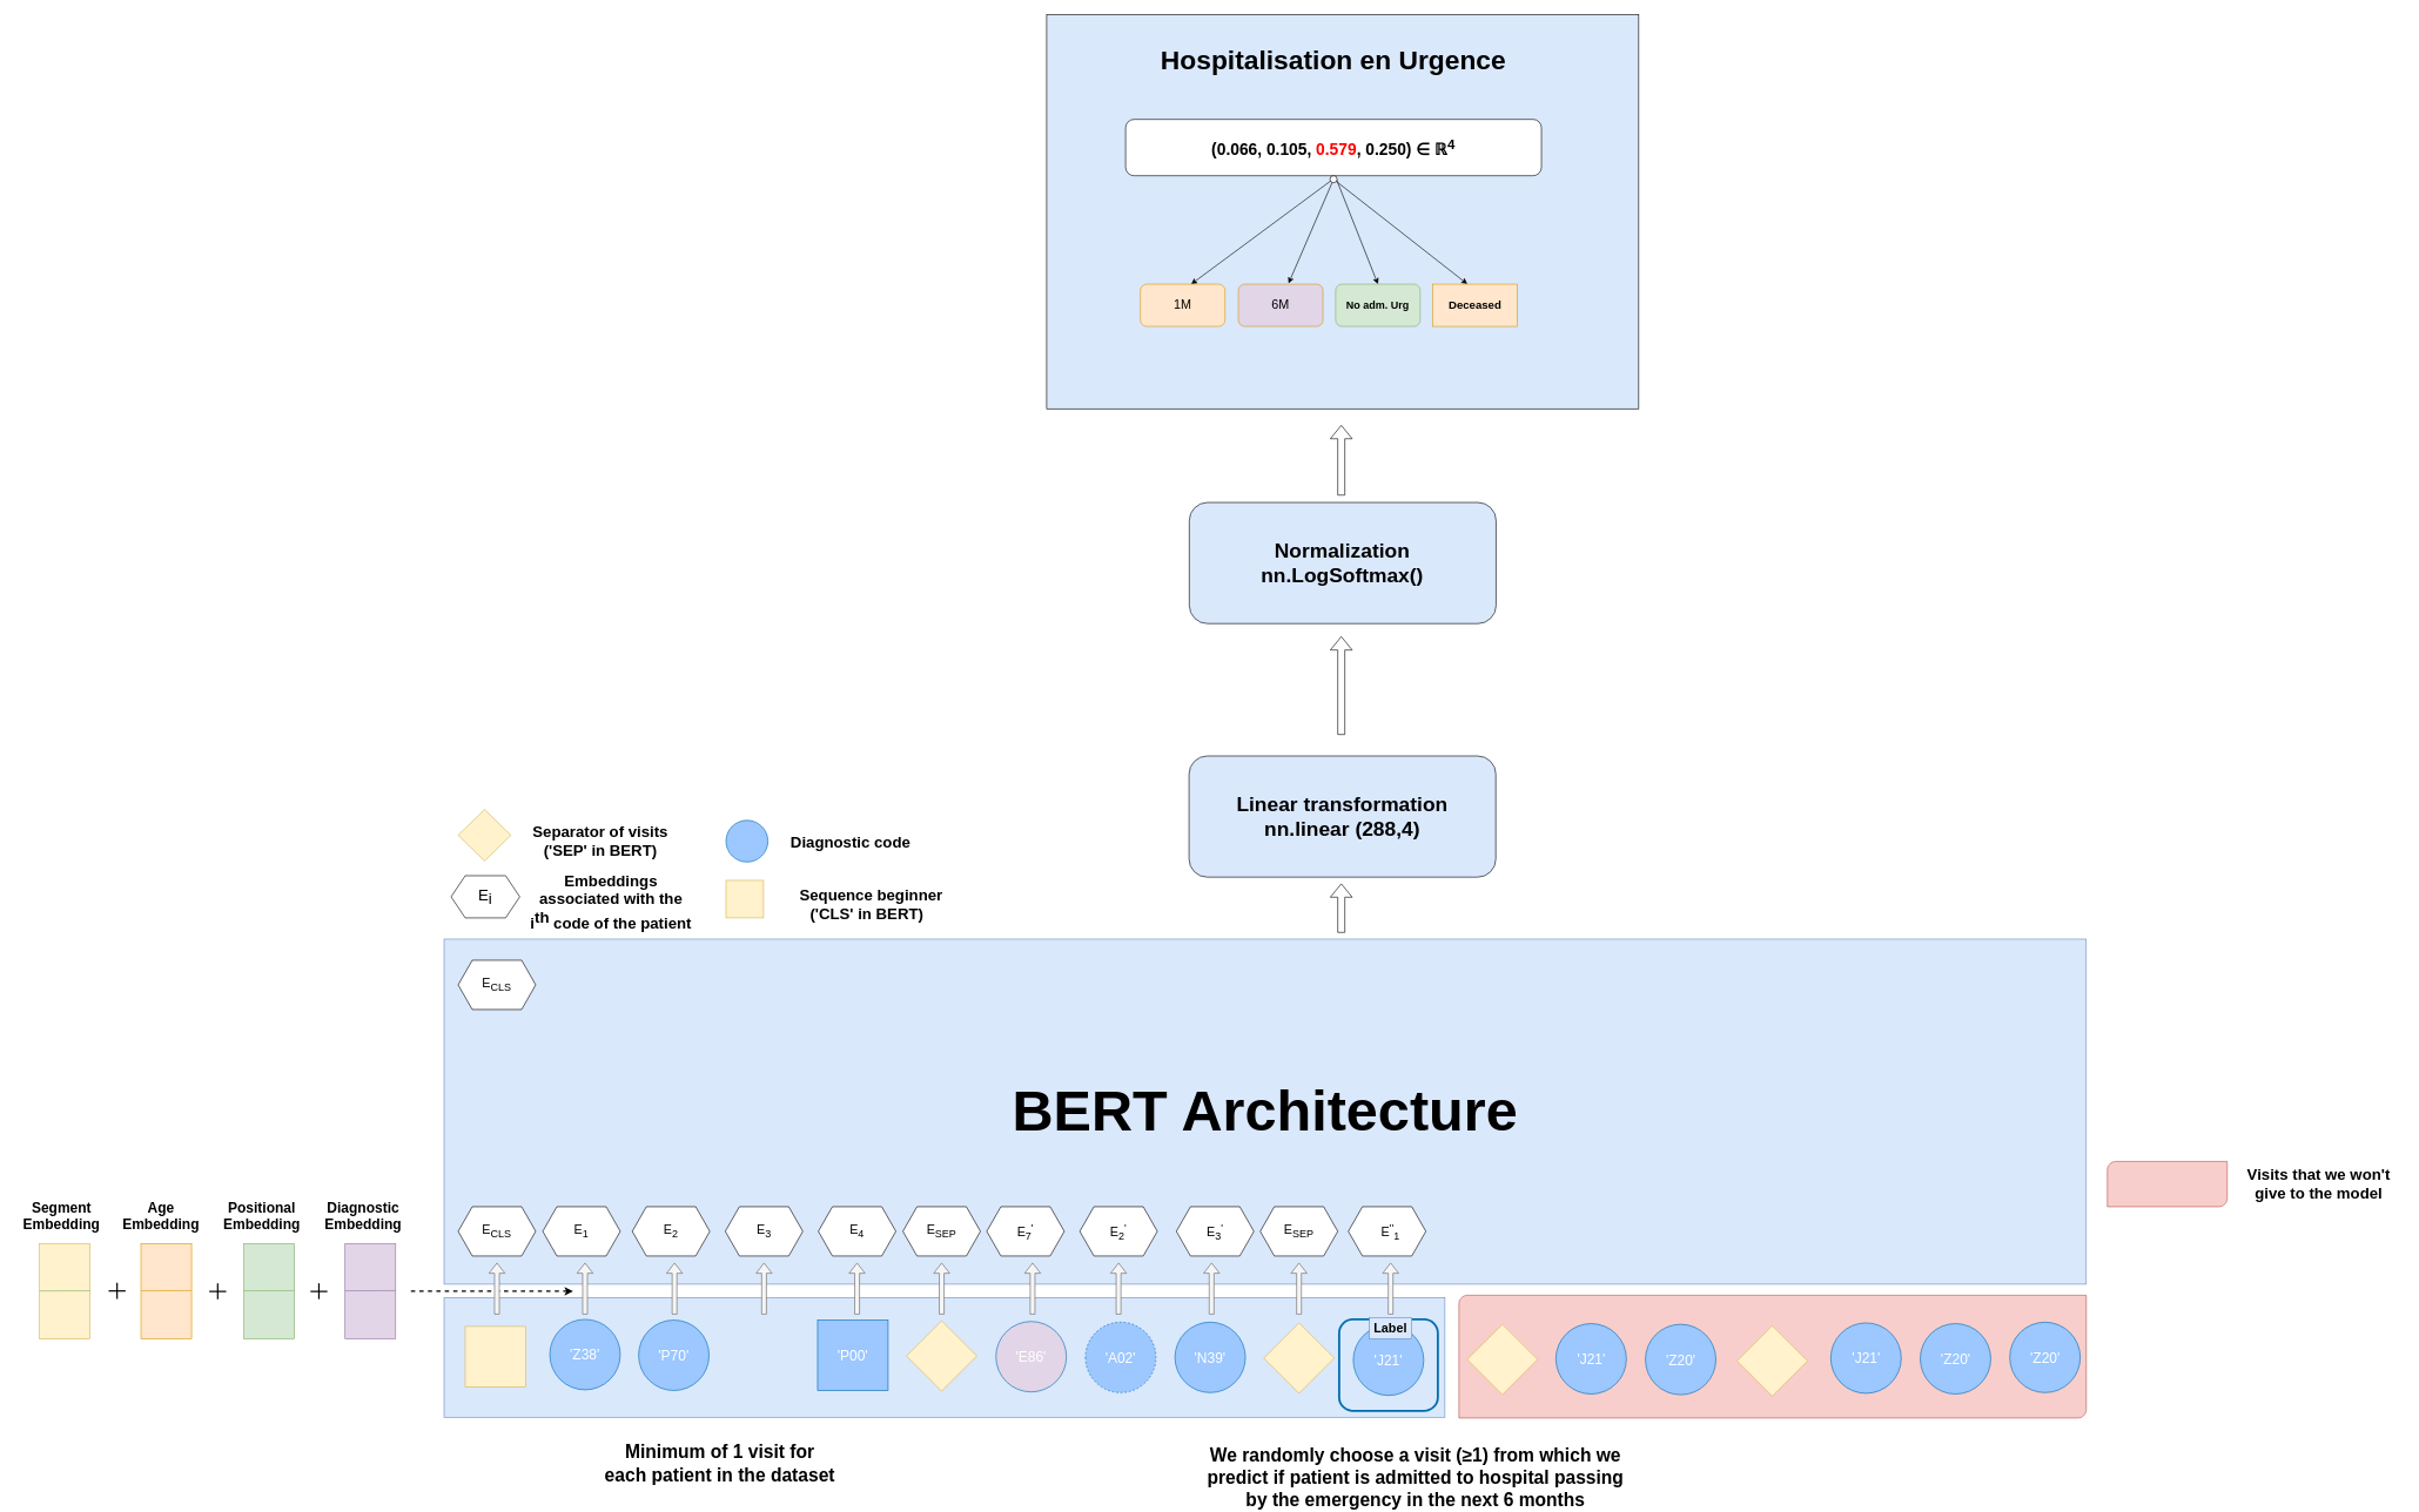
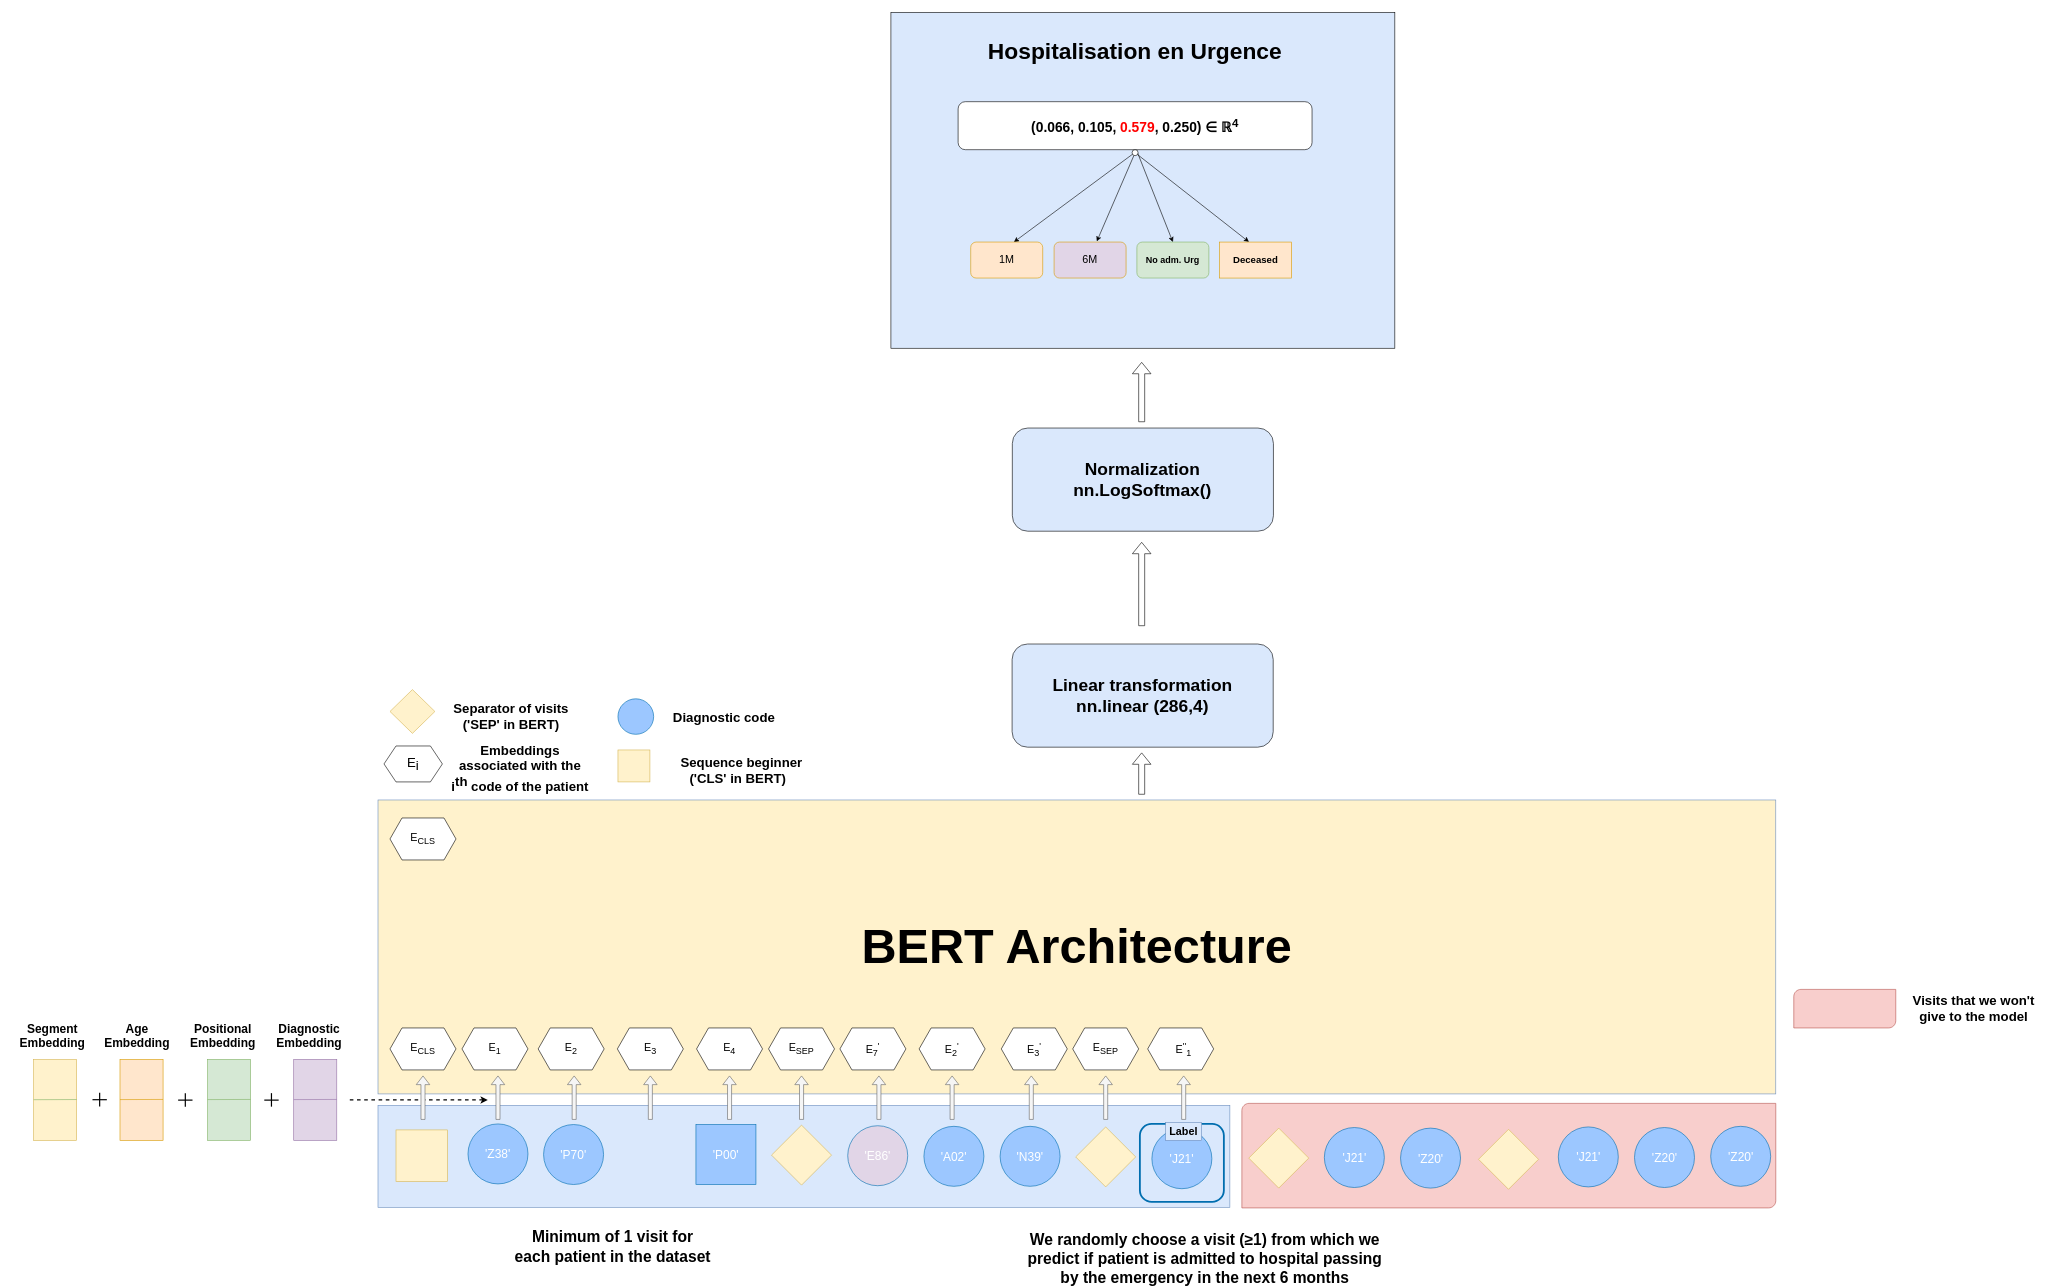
- <mxCell id="40" value="&lt;div style=&quot;font-size: 29px;&quot;&gt;&lt;b&gt;&lt;font style=&quot;font-size: 29px;&quot;&gt;Linear transformation&lt;/font&gt;&lt;/b&gt;&lt;/div&gt;&lt;div style=&quot;font-size: 29px;&quot;&gt;&lt;font style=&quot;font-size: 29px;&quot;&gt;&lt;b&gt;nn.linear (288,4)&lt;br&gt;&lt;/b&gt; &lt;/font&gt;&lt;/div&gt;" style="rounded=1;whiteSpace=wrap;html=1;fillColor=#DAE8FC;" parent="1" vertex="1"><mxGeometry x="1686" y="1073" width="435.25" height="172" as="geometry" /></mxCell>
+ <mxCell id="40" value="&lt;div style=&quot;font-size: 29px;&quot;&gt;&lt;b&gt;&lt;font style=&quot;font-size: 29px;&quot;&gt;Linear transformation&lt;/font&gt;&lt;/b&gt;&lt;/div&gt;&lt;div style=&quot;font-size: 29px;&quot;&gt;&lt;font style=&quot;font-size: 29px;&quot;&gt;&lt;b&gt;nn.linear (286,4)&lt;br&gt;&lt;/b&gt; &lt;/font&gt;&lt;/div&gt;" style="rounded=1;whiteSpace=wrap;html=1;fillColor=#DAE8FC;" parent="1" vertex="1"><mxGeometry x="1686" y="1073" width="435.25" height="172" as="geometry" /></mxCell>
- <mxCell id="3" value="&lt;h2 style=&quot;font-size: 81px;&quot; align=&quot;center&quot;&gt;&lt;font style=&quot;font-size: 81px;&quot;&gt;BERT Architecture&lt;/font&gt;&lt;/h2&gt;" style="rounded=0;whiteSpace=wrap;html=1;fillColor=#dae8fc;strokeColor=#6c8ebf;align=center;" parent="1" vertex="1"><mxGeometry x="629" y="1333" width="2330" height="490" as="geometry" /></mxCell>
+ <mxCell id="3" value="&lt;h2 style=&quot;font-size: 81px;&quot; align=&quot;center&quot;&gt;&lt;font style=&quot;font-size: 81px;&quot;&gt;BERT Architecture&lt;/font&gt;&lt;/h2&gt;" style="rounded=0;whiteSpace=wrap;html=1;fillColor=#fff2cc;strokeColor=#6c8ebf;align=center;" parent="1" vertex="1"><mxGeometry x="629" y="1333" width="2330" height="490" as="geometry" /></mxCell>
- <mxCell id="10" value="&lt;font style=&quot;font-size: 20px;&quot; color=&quot;#ffffff&quot;&gt;'A02'&lt;/font&gt;" style="ellipse;whiteSpace=wrap;html=1;fillColor=#9CC7FF;flipH=1;strokeColor=#006EAF;dashed=1;" parent="1" vertex="1"><mxGeometry x="1539" y="1877" width="100" height="100" as="geometry" /></mxCell>
+ <mxCell id="10" value="&lt;font style=&quot;font-size: 20px;&quot; color=&quot;#ffffff&quot;&gt;'A02'&lt;/font&gt;" style="ellipse;whiteSpace=wrap;html=1;fillColor=#9CC7FF;flipH=1;strokeColor=#006EAF;" parent="1" vertex="1"><mxGeometry x="1539" y="1877" width="100" height="100" as="geometry" /></mxCell>
